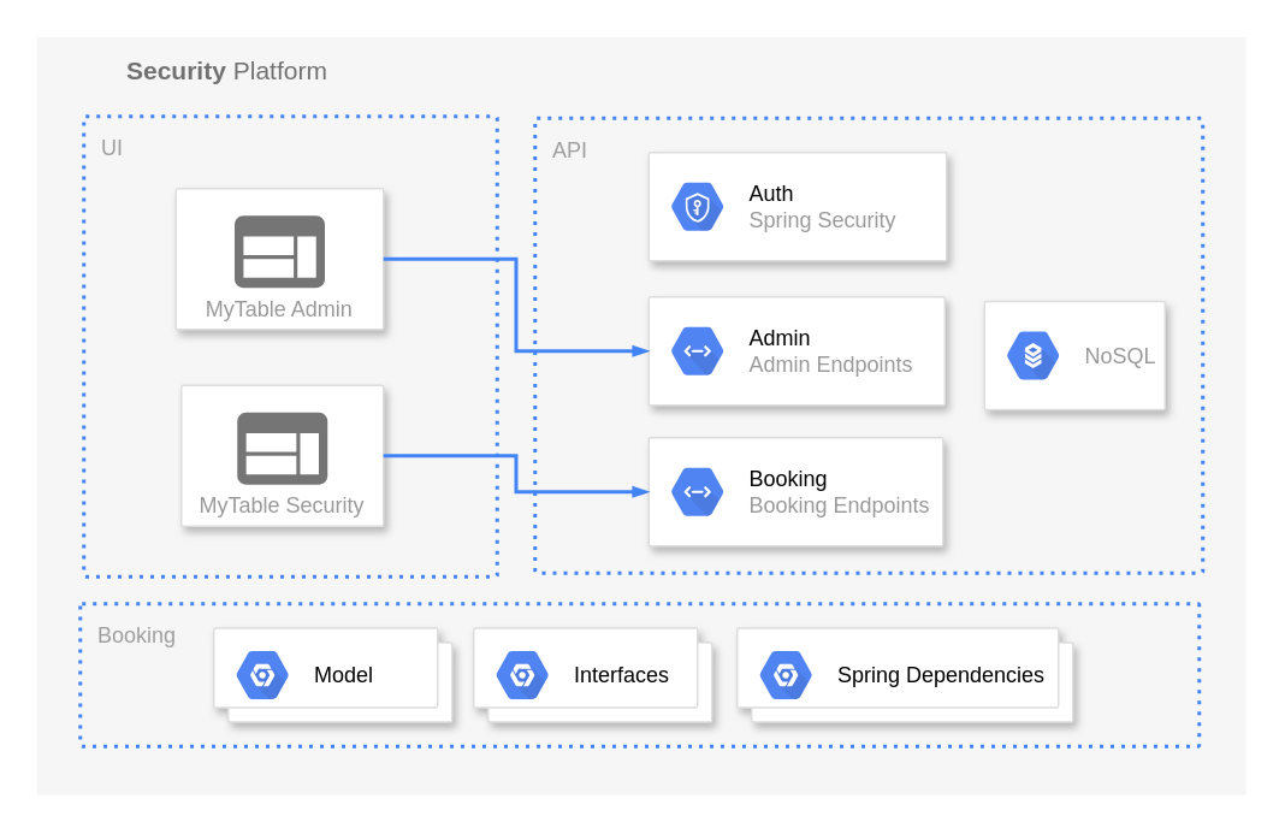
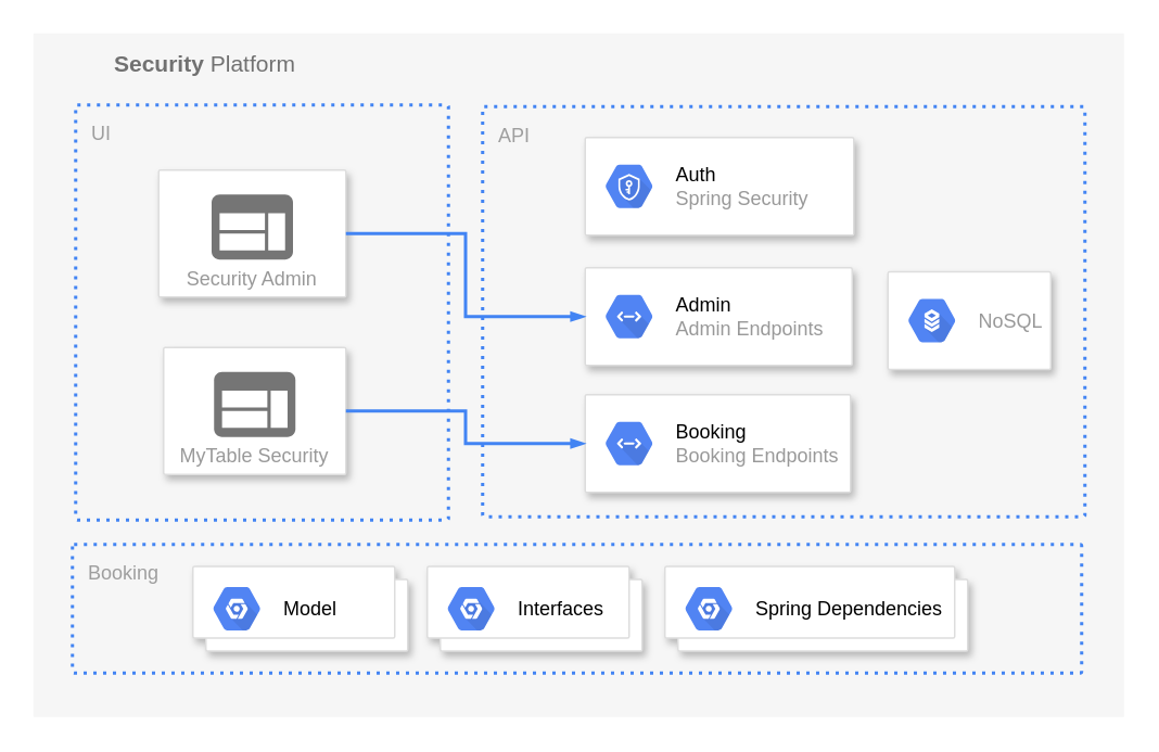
- <mxCell id="5" value="MyTable Admin" style="strokeColor=#dddddd;shadow=1;strokeWidth=1;rounded=1;absoluteArcSize=1;arcSize=2;labelPosition=center;verticalLabelPosition=middle;align=center;verticalAlign=bottom;spacingLeft=0;fontColor=#999999;fontSize=12;whiteSpace=wrap;spacingBottom=2;" vertex="1" parent="1"><mxGeometry x="97" y="104" width="115" height="78" as="geometry" /></mxCell>
+ <mxCell id="5" value="Security Admin" style="strokeColor=#dddddd;shadow=1;strokeWidth=1;rounded=1;absoluteArcSize=1;arcSize=2;labelPosition=center;verticalLabelPosition=middle;align=center;verticalAlign=bottom;spacingLeft=0;fontColor=#999999;fontSize=12;whiteSpace=wrap;spacingBottom=2;" vertex="1" parent="1"><mxGeometry x="97" y="104" width="115" height="78" as="geometry" /></mxCell>
